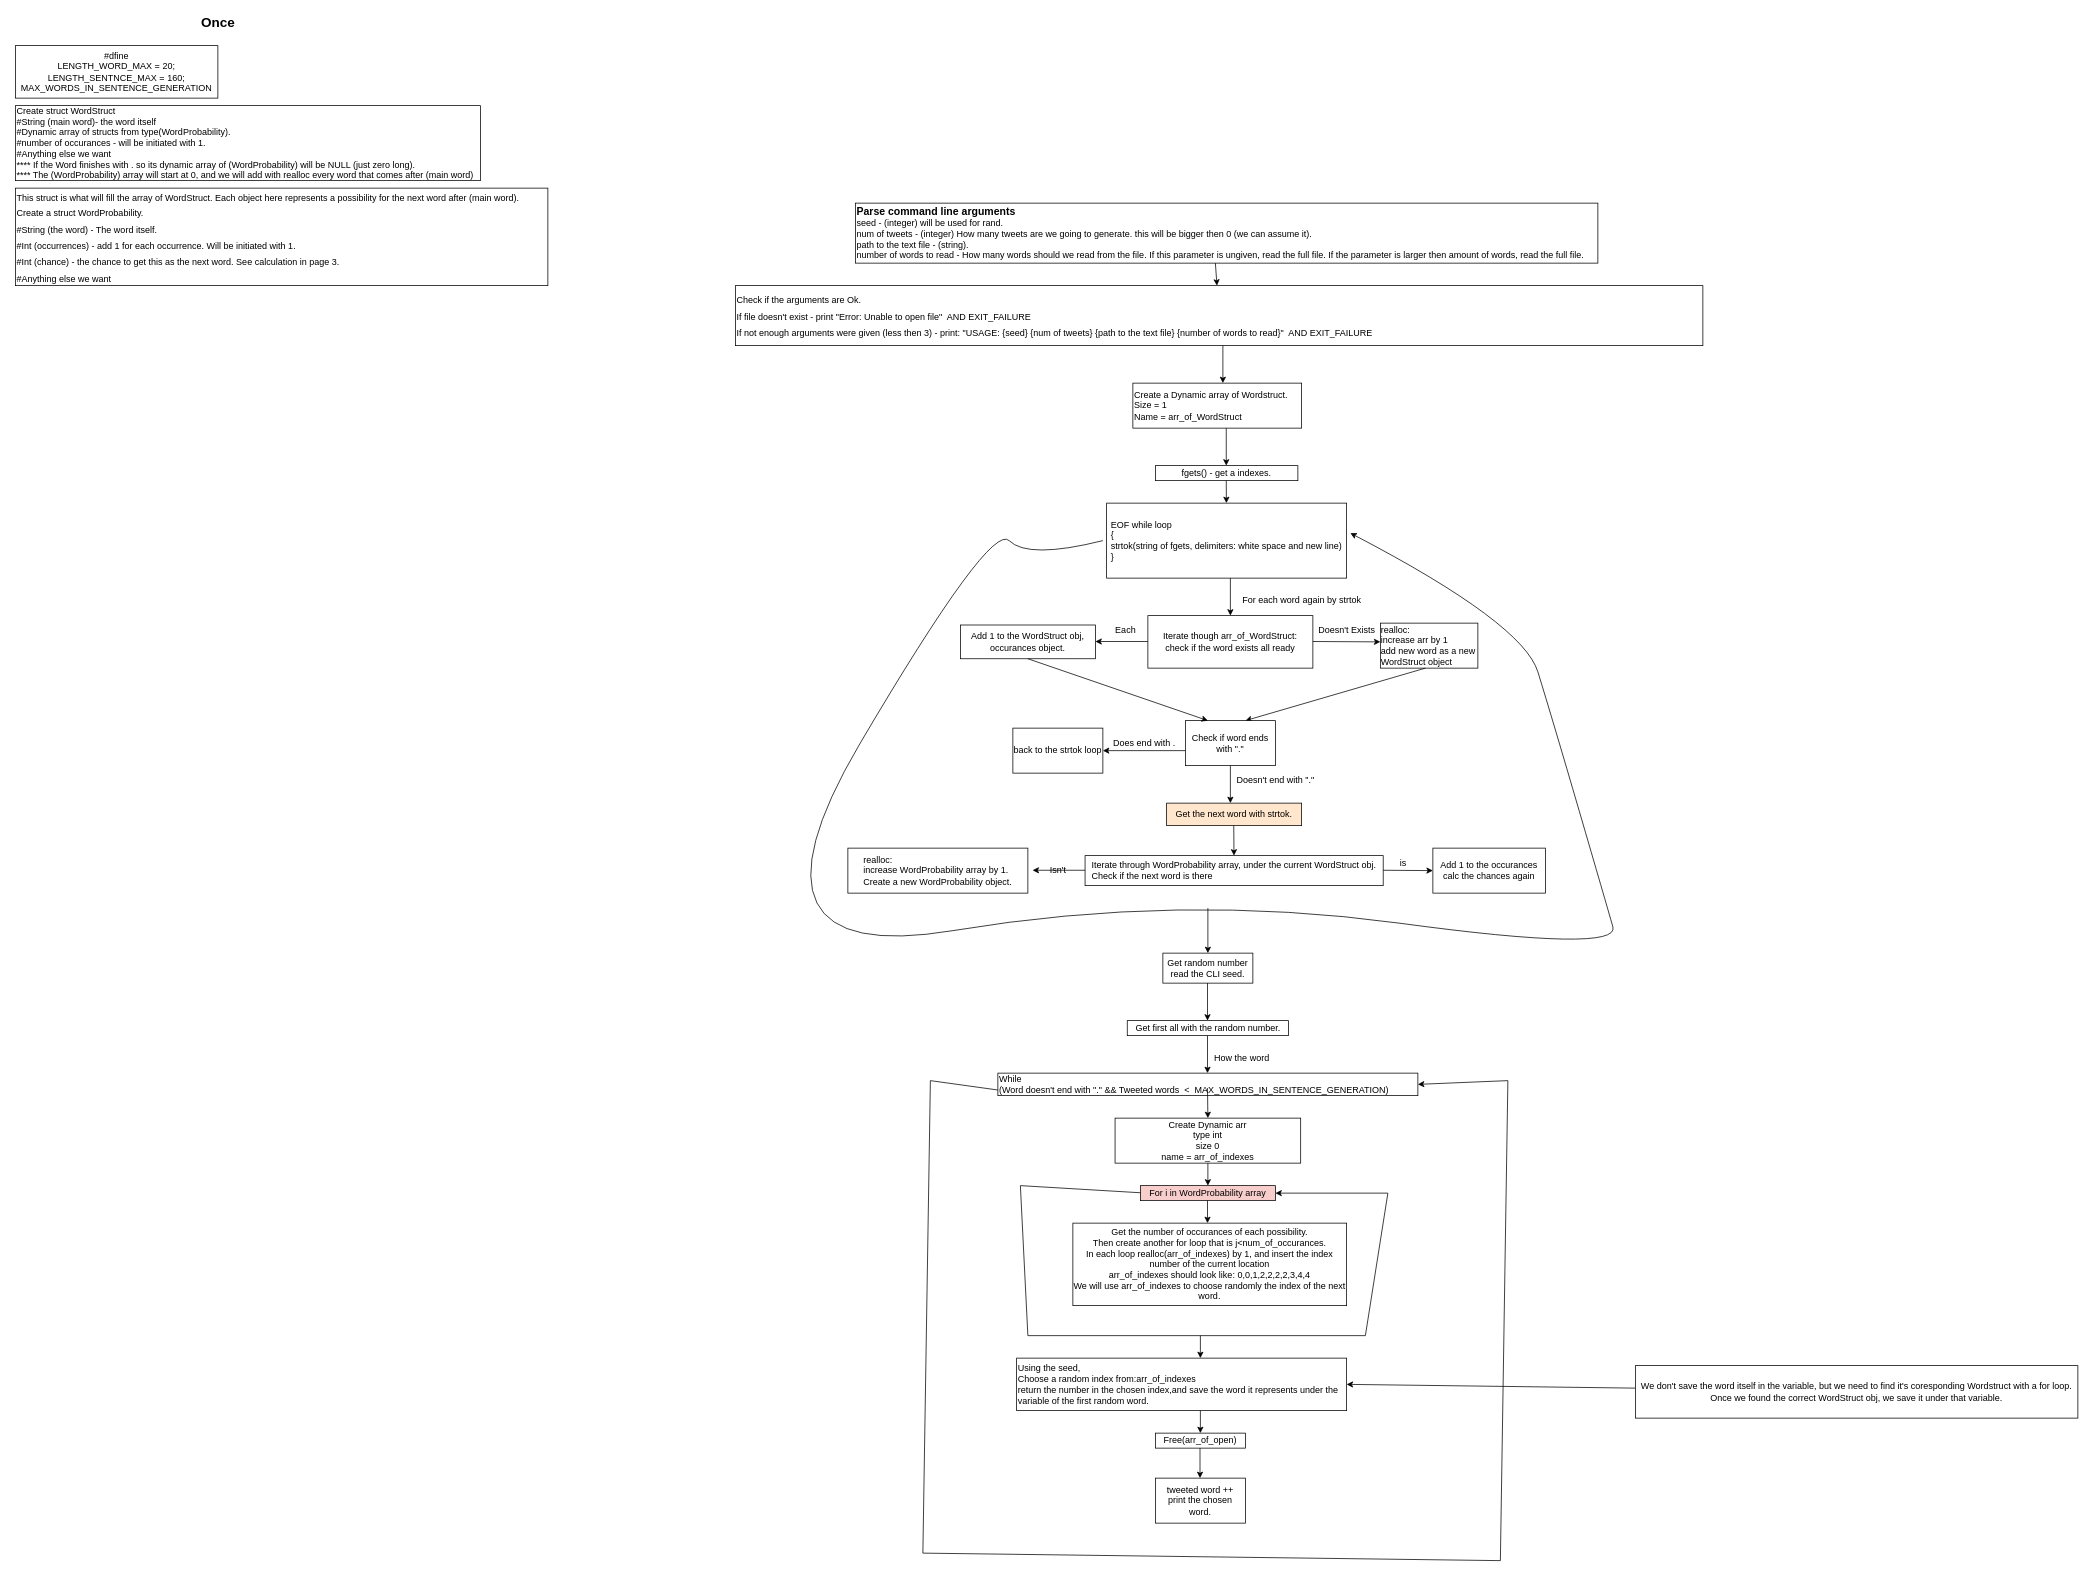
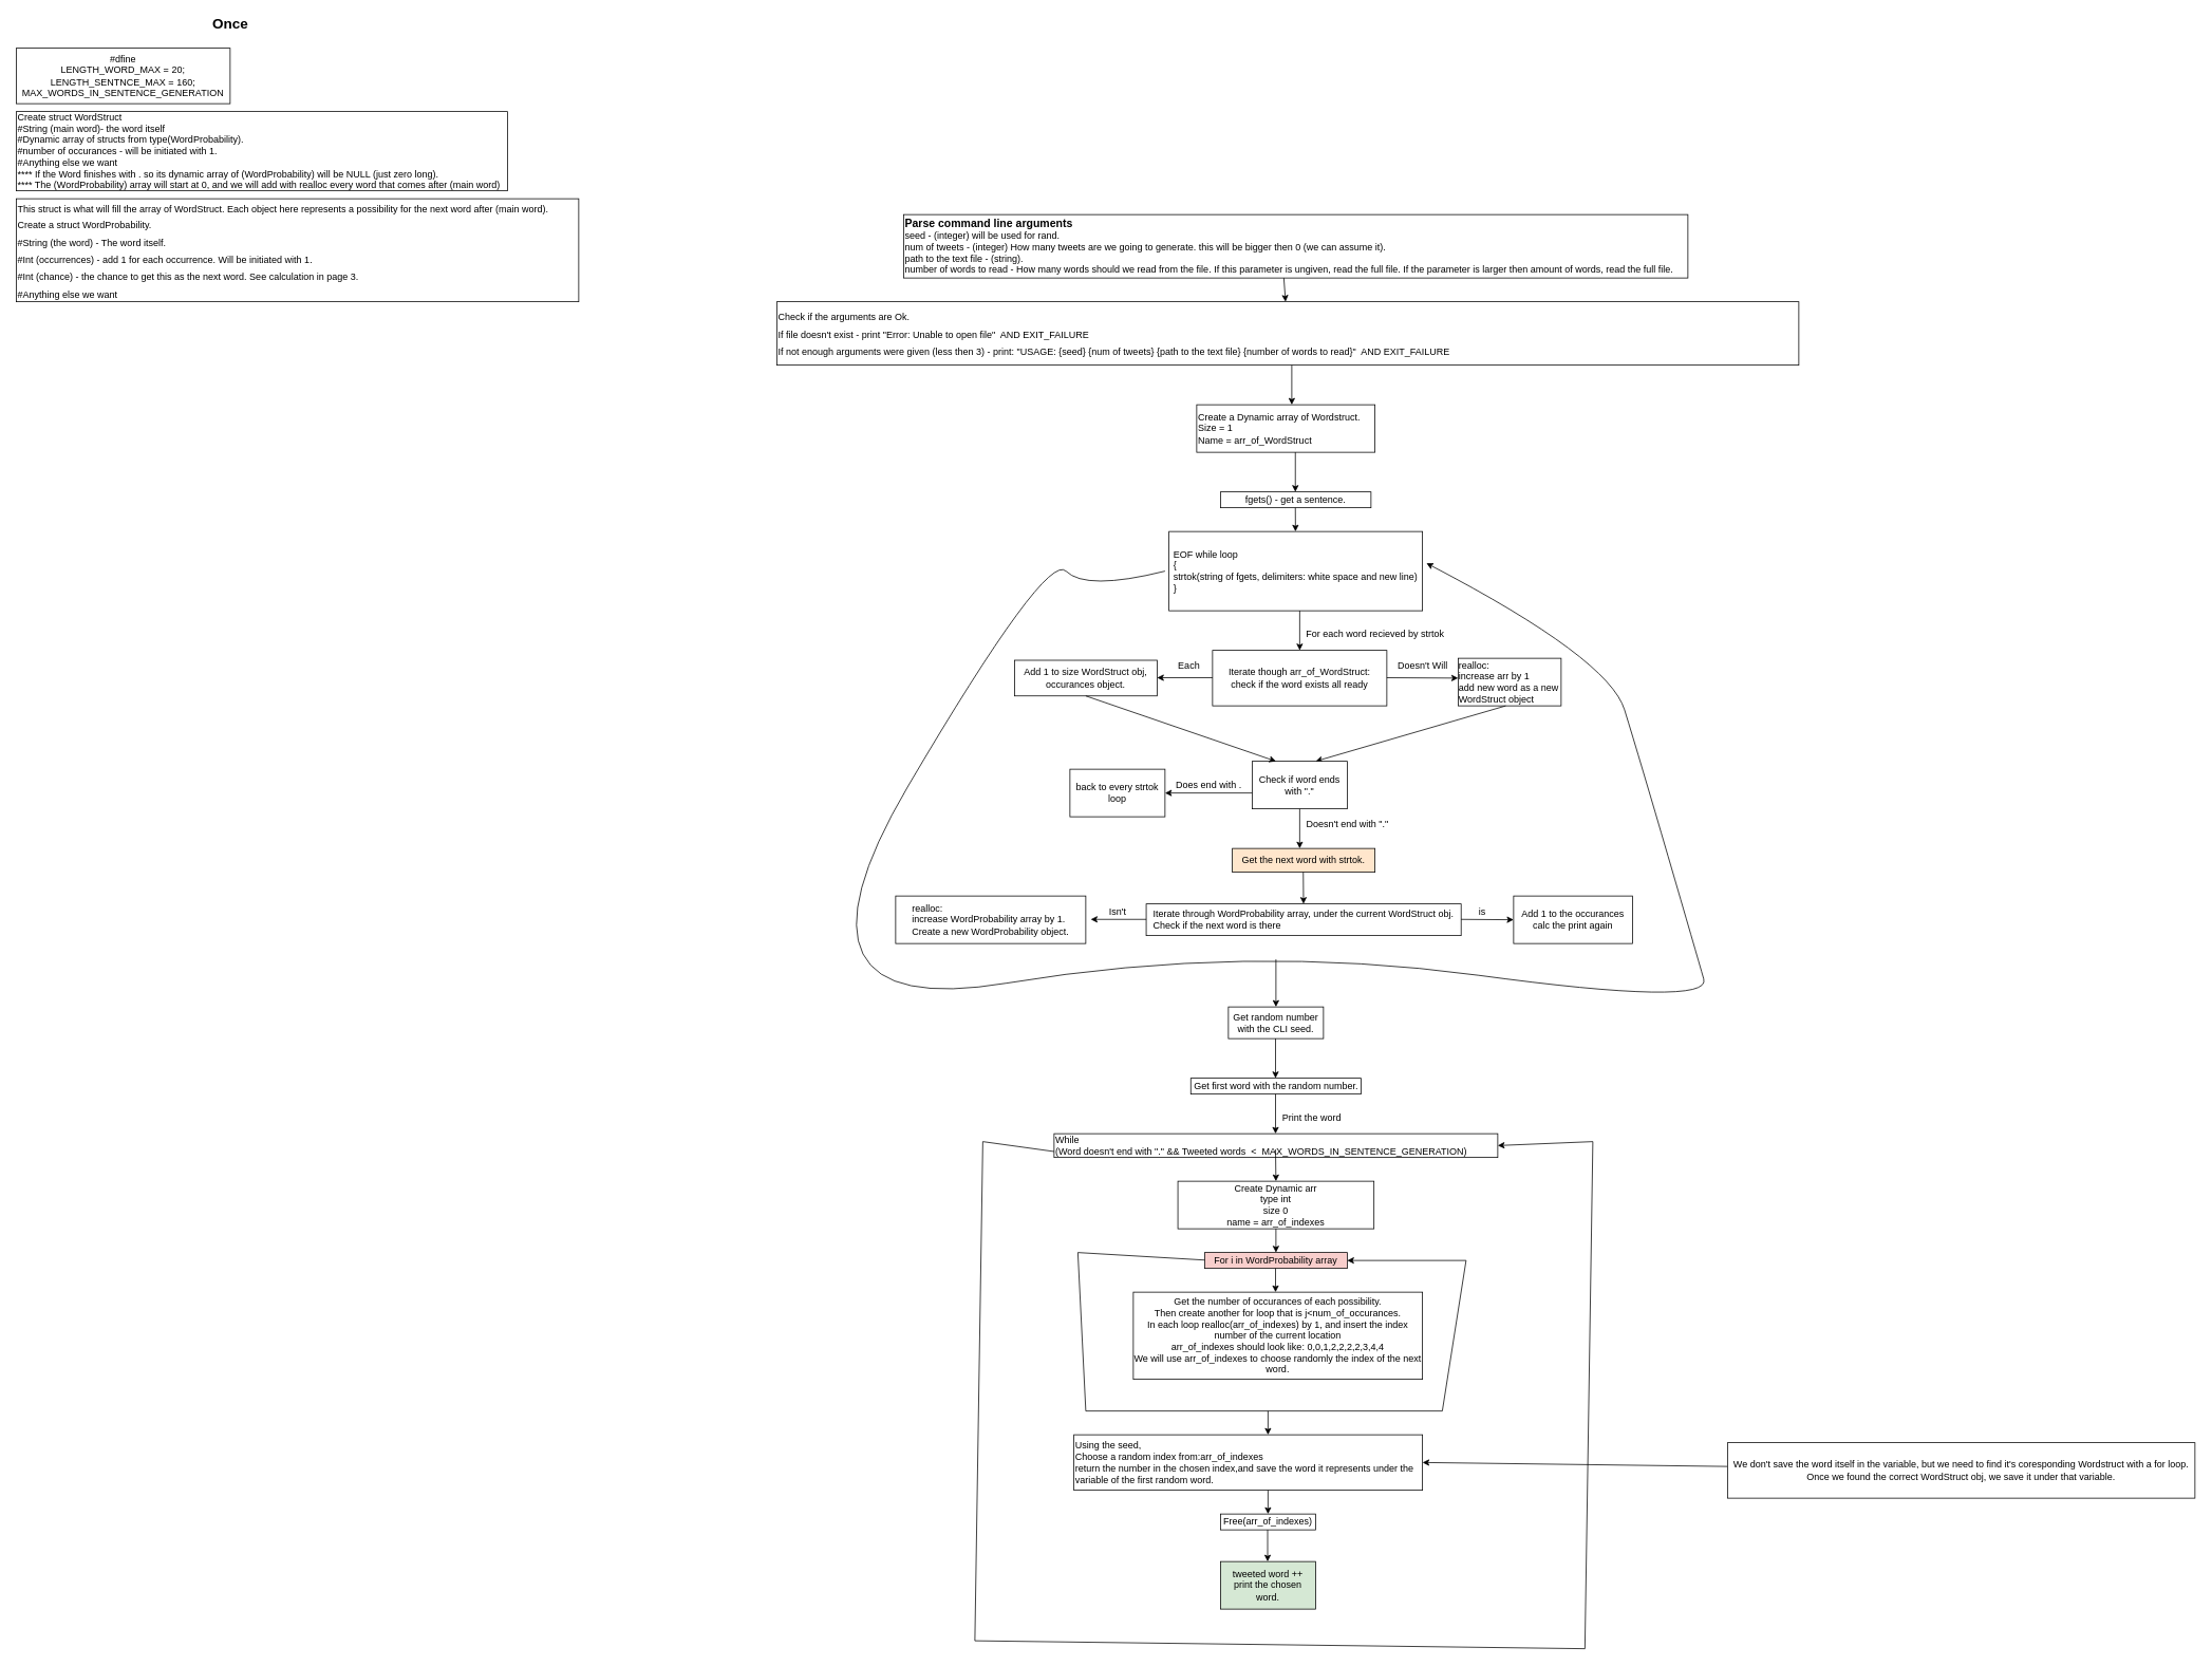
- <mxCell id="12" value="fgets() - get a indexes." style="rounded=0;whiteSpace=wrap;html=1;fontSize=12;" parent="1" vertex="1"><mxGeometry x="1540" y="620" width="190" height="20" as="geometry" /></mxCell>
+ <mxCell id="12" value="fgets() - get a sentence." style="rounded=0;whiteSpace=wrap;html=1;fontSize=12;" parent="1" vertex="1"><mxGeometry x="1540" y="620" width="190" height="20" as="geometry" /></mxCell>
- <mxCell id="17" value="&lt;span&gt;For each word again by strtok&lt;/span&gt;" style="text;html=1;align=center;verticalAlign=middle;resizable=0;points=[];autosize=1;strokeColor=none;fillColor=none;fontSize=12;" parent="1" vertex="1"><mxGeometry x="1640" y="790" width="190" height="20" as="geometry" /></mxCell>
+ <mxCell id="17" value="&lt;span&gt;For each word recieved by strtok&lt;/span&gt;" style="text;html=1;align=center;verticalAlign=middle;resizable=0;points=[];autosize=1;strokeColor=none;fillColor=none;fontSize=12;" parent="1" vertex="1"><mxGeometry x="1640" y="790" width="190" height="20" as="geometry" /></mxCell>
- <mxCell id="19" value="Doesn't Exists" style="text;html=1;align=center;verticalAlign=middle;resizable=0;points=[];autosize=1;strokeColor=none;fillColor=none;fontSize=12;" parent="1" vertex="1"><mxGeometry x="1750" y="830" width="90" height="20" as="geometry" /></mxCell>
+ <mxCell id="19" value="Doesn't Will" style="text;html=1;align=center;verticalAlign=middle;resizable=0;points=[];autosize=1;strokeColor=none;fillColor=none;fontSize=12;" parent="1" vertex="1"><mxGeometry x="1750" y="830" width="90" height="20" as="geometry" /></mxCell>
- <mxCell id="35" value="Add 1 to the WordStruct obj, occurances object." style="whiteSpace=wrap;html=1;fontSize=12;" parent="1" vertex="1"><mxGeometry x="1280" y="832.5" width="180" height="45" as="geometry" /></mxCell>
+ <mxCell id="35" value="Add 1 to size WordStruct obj, occurances object." style="whiteSpace=wrap;html=1;fontSize=12;" parent="1" vertex="1"><mxGeometry x="1280" y="832.5" width="180" height="45" as="geometry" /></mxCell>
- <mxCell id="64" value="back to the strtok loop" style="rounded=0;whiteSpace=wrap;html=1;" vertex="1" parent="1"><mxGeometry x="1350" y="970" width="120" height="60" as="geometry" /></mxCell>
+ <mxCell id="64" value="back to every strtok loop" style="rounded=0;whiteSpace=wrap;html=1;" vertex="1" parent="1"><mxGeometry x="1350" y="970" width="120" height="60" as="geometry" /></mxCell>
- <mxCell id="32" value="Isn't" style="text;html=1;align=center;verticalAlign=middle;resizable=0;points=[];autosize=1;strokeColor=none;fillColor=none;fontSize=12;" parent="1" vertex="1"><mxGeometry x="1390" y="1150" width="40" height="20" as="geometry" /></mxCell>
+ <mxCell id="32" value="Isn't" style="text;html=1;align=center;verticalAlign=middle;resizable=0;points=[];autosize=1;strokeColor=none;fillColor=none;fontSize=12;" parent="1" vertex="1"><mxGeometry x="1390" y="1140" width="40" height="20" as="geometry" /></mxCell>
- <mxCell id="33" value="Add 1 to the occurances&lt;br&gt;calc the chances again" style="rounded=0;whiteSpace=wrap;html=1;fontSize=12;" parent="1" vertex="1"><mxGeometry x="1910" y="1130" width="150" height="60" as="geometry" /></mxCell>
+ <mxCell id="33" value="Add 1 to the occurances&lt;br&gt;calc the print again" style="rounded=0;whiteSpace=wrap;html=1;fontSize=12;" parent="1" vertex="1"><mxGeometry x="1910" y="1130" width="150" height="60" as="geometry" /></mxCell>
- <mxCell id="40" value="Get random number read the CLI seed." style="whiteSpace=wrap;html=1;fontSize=12;" parent="1" vertex="1"><mxGeometry x="1550" y="1270" width="120" height="40" as="geometry" /></mxCell>
+ <mxCell id="40" value="Get random number with the CLI seed." style="whiteSpace=wrap;html=1;fontSize=12;" parent="1" vertex="1"><mxGeometry x="1550" y="1270" width="120" height="40" as="geometry" /></mxCell>
- <mxCell id="42" value="Get first all with the random number." style="whiteSpace=wrap;html=1;fontSize=12;" parent="1" vertex="1"><mxGeometry x="1502.5" y="1360" width="215" height="20" as="geometry" /></mxCell>
+ <mxCell id="42" value="Get first word with the random number." style="whiteSpace=wrap;html=1;fontSize=12;" parent="1" vertex="1"><mxGeometry x="1502.5" y="1360" width="215" height="20" as="geometry" /></mxCell>
- <mxCell id="53" value="How the word" style="text;html=1;align=center;verticalAlign=middle;resizable=0;points=[];autosize=1;strokeColor=none;fillColor=none;fontSize=12;" parent="1" vertex="1"><mxGeometry x="1610" y="1400" width="90" height="20" as="geometry" /></mxCell>
+ <mxCell id="53" value="Print the word" style="text;html=1;align=center;verticalAlign=middle;resizable=0;points=[];autosize=1;strokeColor=none;fillColor=none;fontSize=12;" parent="1" vertex="1"><mxGeometry x="1610" y="1400" width="90" height="20" as="geometry" /></mxCell>
- <mxCell id="54" value="Free(arr_of_open)" style="rounded=0;whiteSpace=wrap;html=1;fontSize=12;" parent="1" vertex="1"><mxGeometry x="1540" y="1910" width="120" height="20" as="geometry" /></mxCell>
+ <mxCell id="54" value="Free(arr_of_indexes)" style="rounded=0;whiteSpace=wrap;html=1;fontSize=12;" parent="1" vertex="1"><mxGeometry x="1540" y="1910" width="120" height="20" as="geometry" /></mxCell>
- <mxCell id="57" value="tweeted word ++&lt;br&gt;print the chosen word." style="rounded=0;whiteSpace=wrap;html=1;fontSize=12;" parent="1" vertex="1"><mxGeometry x="1540" y="1970" width="120" height="60" as="geometry" /></mxCell>
+ <mxCell id="57" value="tweeted word ++&lt;br&gt;print the chosen word." style="rounded=0;whiteSpace=wrap;html=1;fontSize=12;fillColor=#d5e8d4;" parent="1" vertex="1"><mxGeometry x="1540" y="1970" width="120" height="60" as="geometry" /></mxCell>
